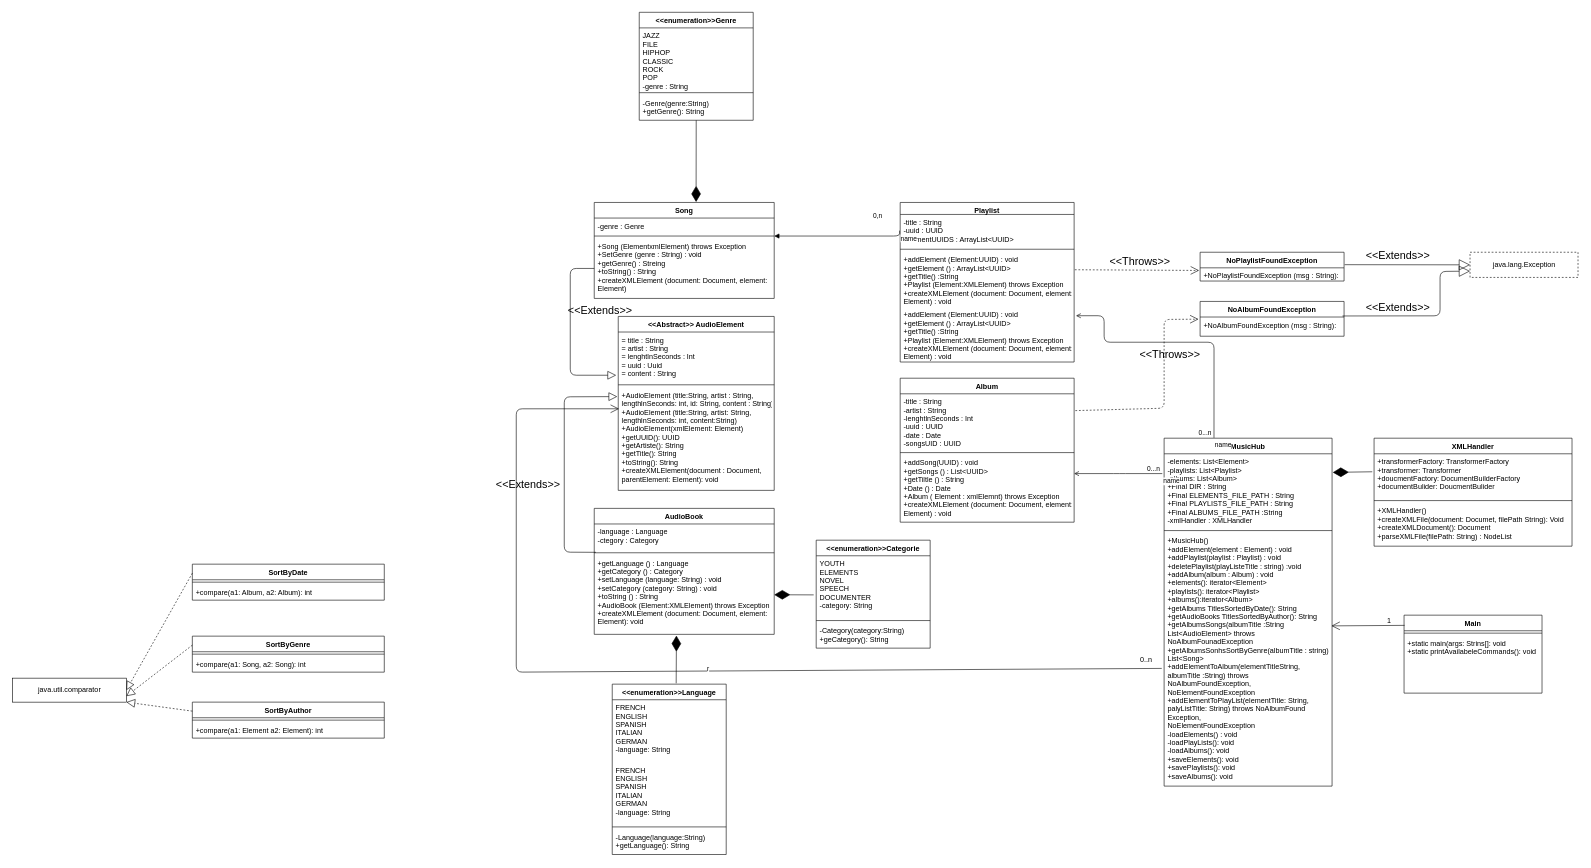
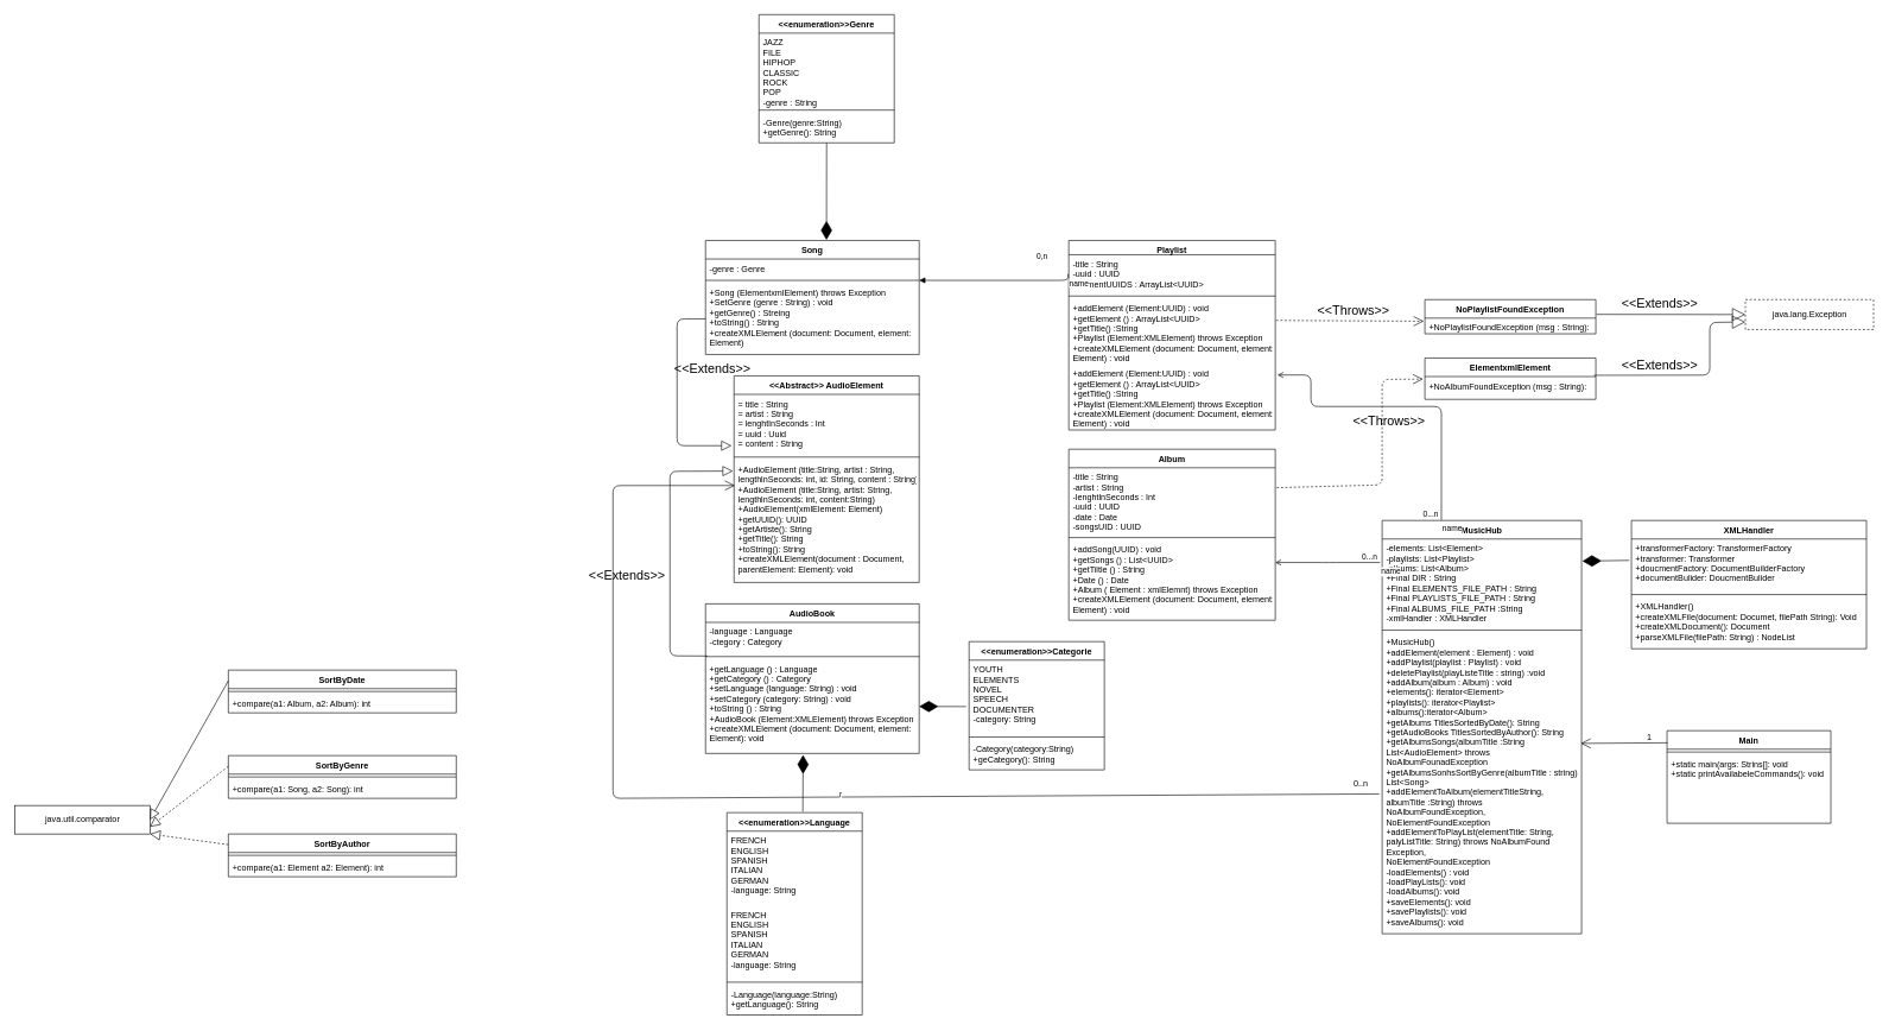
- <mxCell id="43" value="NoAlbumFoundException" style="swimlane;fontStyle=1;align=center;verticalAlign=top;childLayout=stackLayout;horizontal=1;startSize=26;horizontalStack=0;resizeParent=1;resizeParentMax=0;resizeLast=0;collapsible=1;marginBottom=0;" vertex="1" parent="1"><mxGeometry x="2000" y="502.002" width="240" height="58" as="geometry" /></mxCell>
+ <mxCell id="43" value="ElementxmlElement" style="swimlane;fontStyle=1;align=center;verticalAlign=top;childLayout=stackLayout;horizontal=1;startSize=26;horizontalStack=0;resizeParent=1;resizeParentMax=0;resizeLast=0;collapsible=1;marginBottom=0;" vertex="1" parent="1"><mxGeometry x="2000" y="502.002" width="240" height="58" as="geometry" /></mxCell>
- <mxCell id="62" value="" style="endArrow=block;dashed=1;endFill=0;endSize=12;html=1;entryX=1;entryY=0.5;entryDx=0;entryDy=0;exitX=0;exitY=0.25;exitDx=0;exitDy=0;" edge="1" parent="1" source="2" target="31"><mxGeometry width="160" relative="1" as="geometry"><mxPoint x="570" y="753.002" as="sourcePoint" /><mxPoint x="510" y="880.002" as="targetPoint" /></mxGeometry></mxCell>
+ <mxCell id="62" value="" style="endArrow=block;dashed=0;endFill=0;endSize=12;html=1;entryX=1;entryY=0.5;entryDx=0;entryDy=0;exitX=0;exitY=0.25;exitDx=0;exitDy=0;" edge="1" parent="1" source="2" target="31"><mxGeometry width="160" relative="1" as="geometry"><mxPoint x="570" y="753.002" as="sourcePoint" /><mxPoint x="510" y="880.002" as="targetPoint" /></mxGeometry></mxCell>
